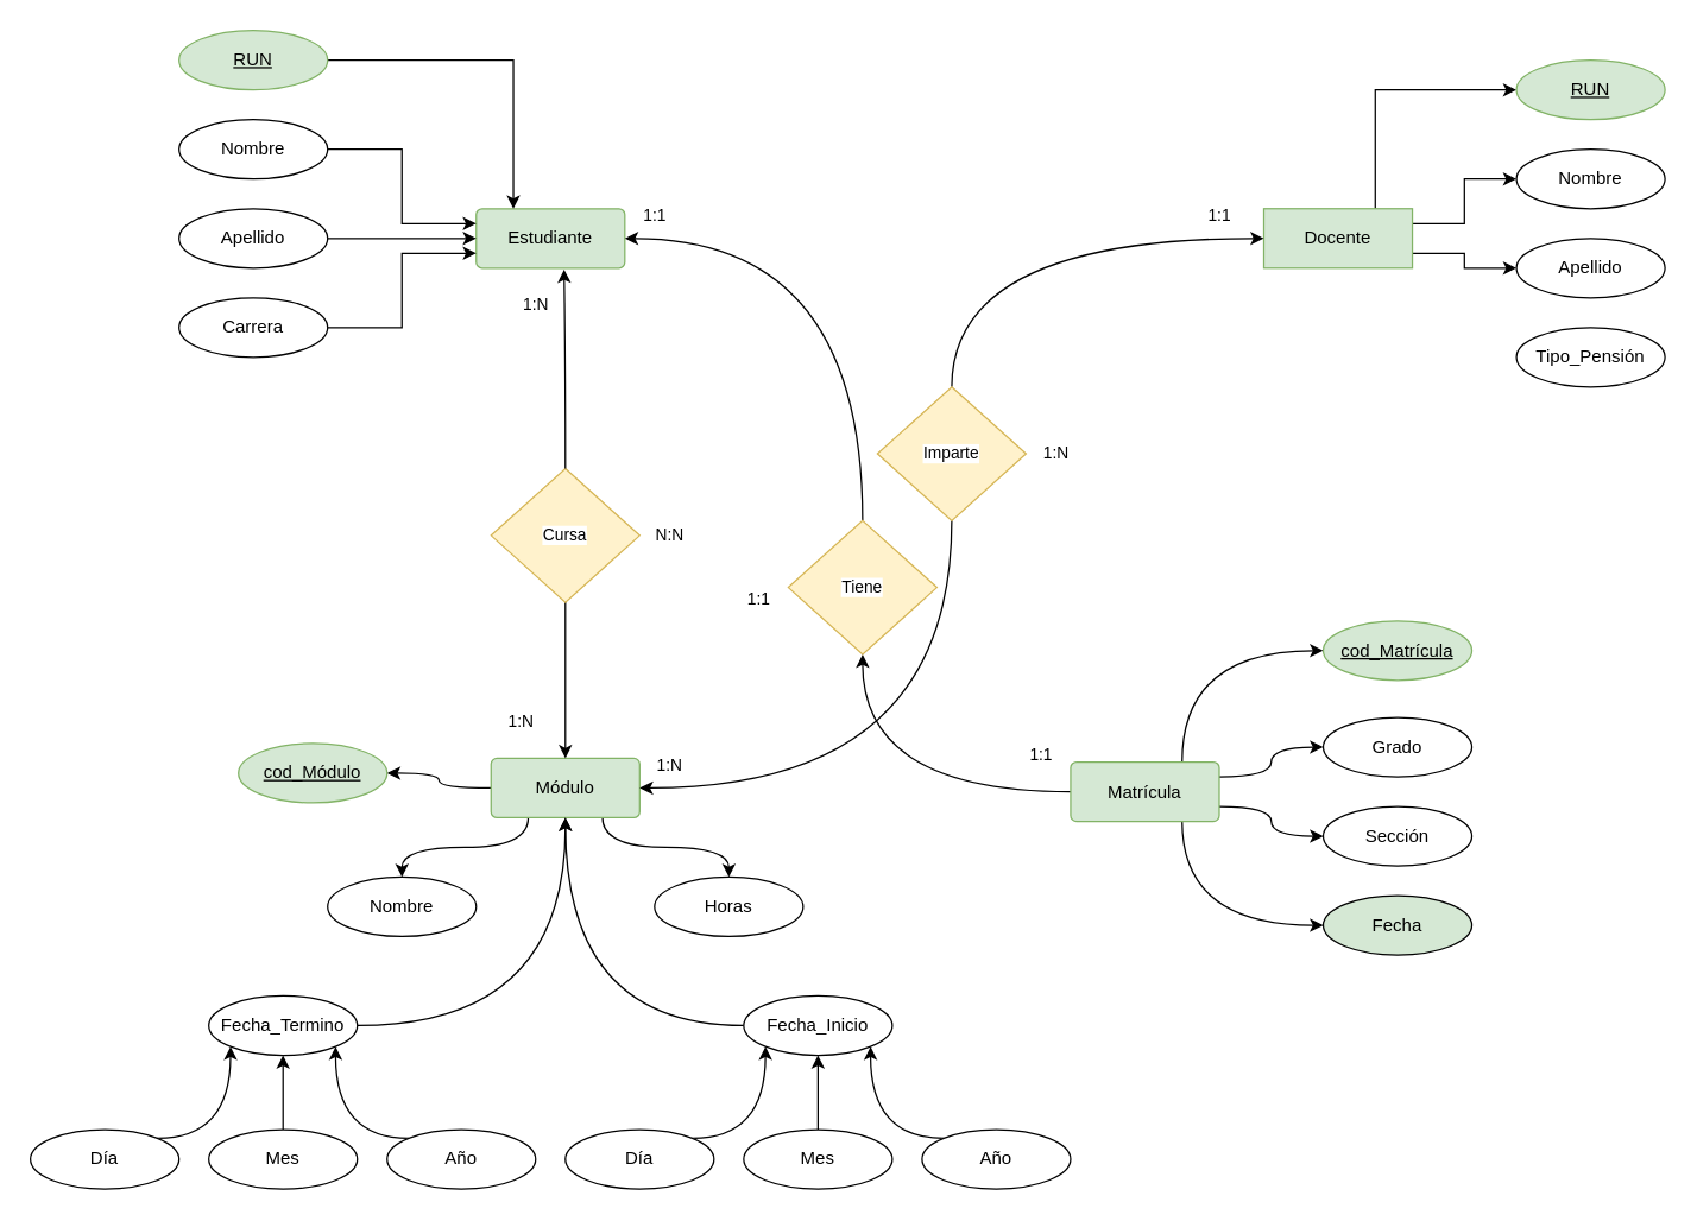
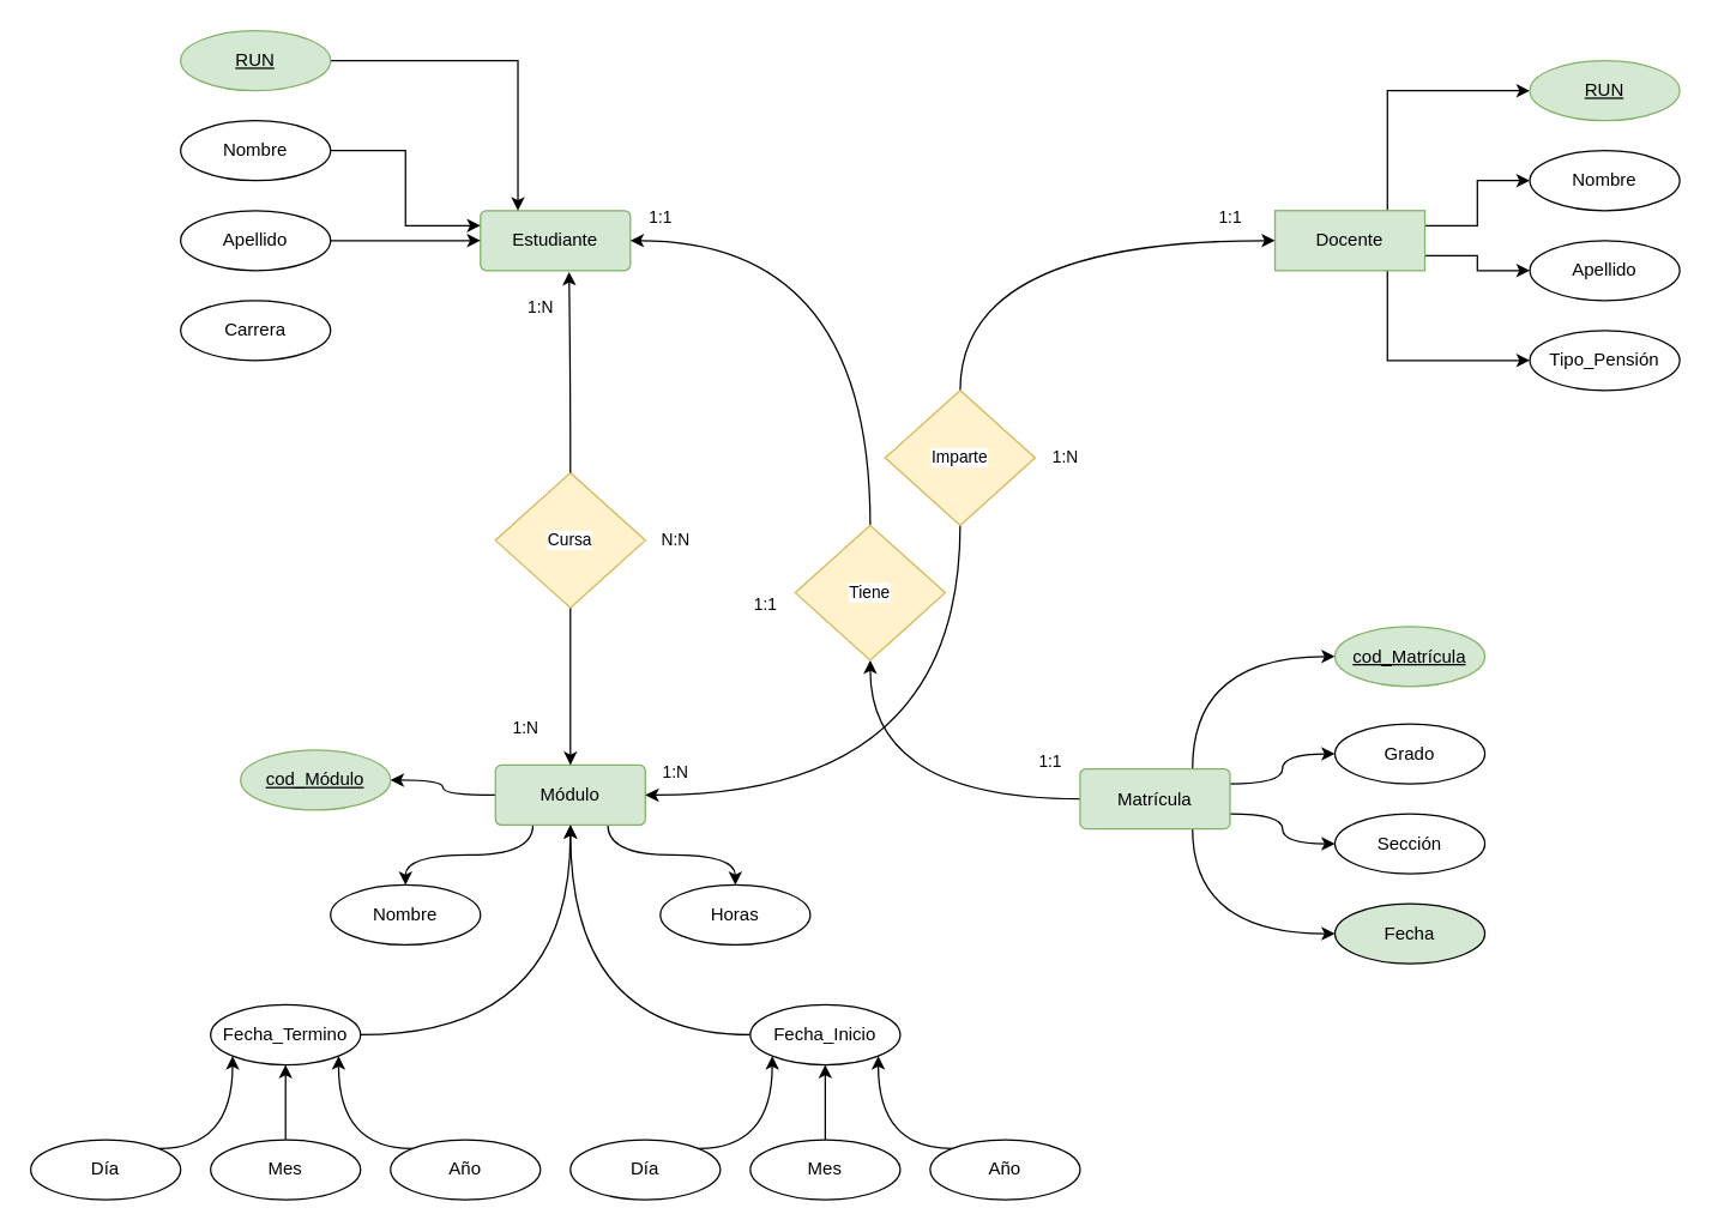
- <mxCell id="29" style="edgeStyle=orthogonalEdgeStyle;rounded=0;orthogonalLoop=1;jettySize=auto;html=1;exitX=1;exitY=0.5;exitDx=0;exitDy=0;entryX=0;entryY=0.75;entryDx=0;entryDy=0;" edge="1" parent="1" source="30" target="7"><mxGeometry relative="1" as="geometry" /></mxCell>
+ <mxCell id="4" style="edgeStyle=orthogonalEdgeStyle;rounded=0;orthogonalLoop=1;jettySize=auto;html=1;exitX=0.75;exitY=1;exitDx=0;exitDy=0;entryX=0;entryY=0.5;entryDx=0;entryDy=0;" edge="1" parent="1" source="6" target="22"><mxGeometry relative="1" as="geometry" /></mxCell>
